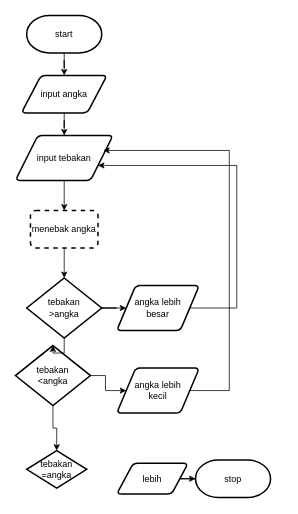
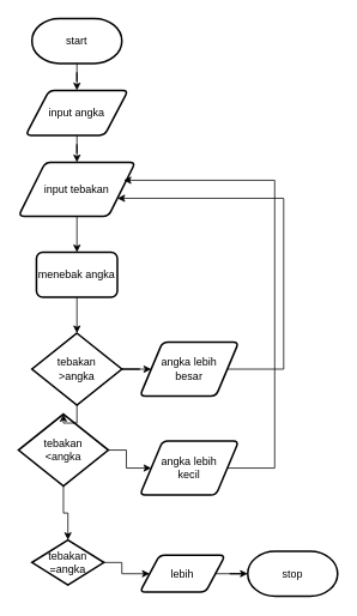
- <mxCell id="10" value="menebak angka" style="rounded=1;whiteSpace=wrap;html=1;absoluteArcSize=1;arcSize=14;strokeWidth=2;dashed=1;" vertex="1" parent="1"><mxGeometry x="40" y="280" width="90" height="50" as="geometry" /></mxCell>
+ <mxCell id="10" value="menebak angka" style="rounded=1;whiteSpace=wrap;html=1;absoluteArcSize=1;arcSize=14;strokeWidth=2;" vertex="1" parent="1"><mxGeometry x="40" y="280" width="90" height="50" as="geometry" /></mxCell>
+ <mxCell id="20" value="" style="edgeStyle=orthogonalEdgeStyle;rounded=0;orthogonalLoop=1;jettySize=auto;html=1;" edge="1" parent="1" source="21" target="23"><mxGeometry relative="1" as="geometry" /></mxCell>
- <mxCell id="25" value="stop" style="strokeWidth=2;html=1;shape=mxgraph.flowchart.terminator;whiteSpace=wrap;" vertex="1" parent="1"><mxGeometry x="260" y="612.5" width="100" height="50" as="geometry" /></mxCell>
+ <mxCell id="25" value="stop" style="strokeWidth=2;html=1;shape=mxgraph.flowchart.terminator;whiteSpace=wrap;" vertex="1" parent="1"><mxGeometry x="275" y="612.5" width="100" height="50" as="geometry" /></mxCell>
